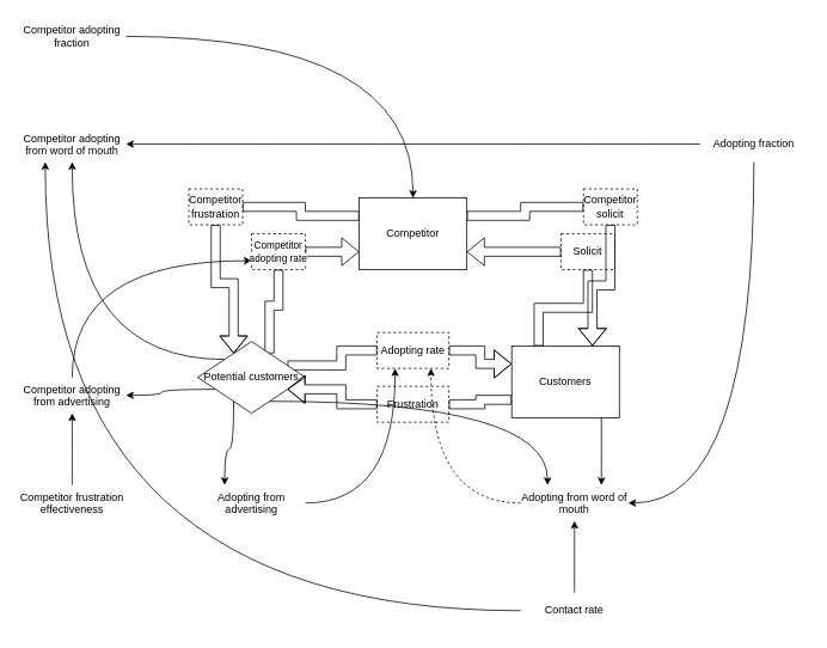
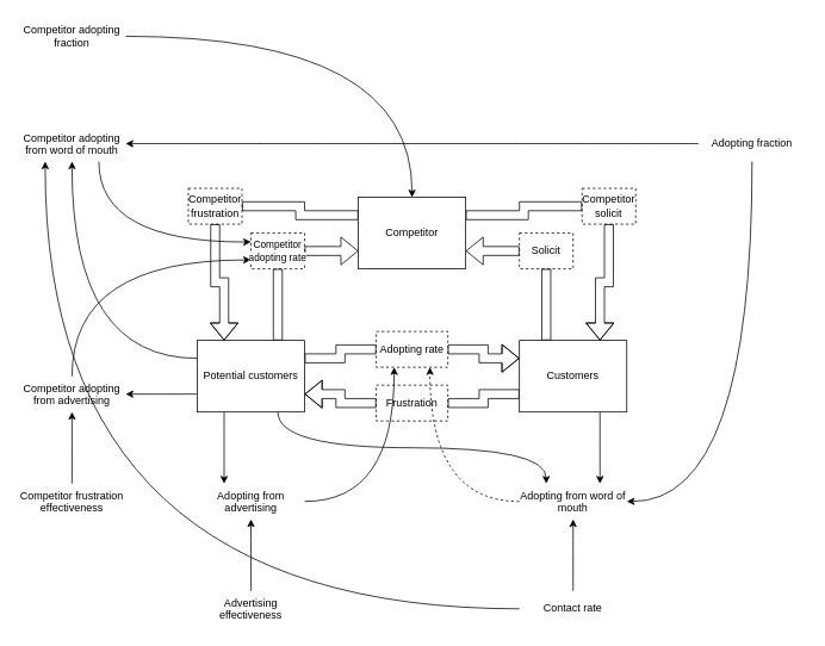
+ <mxCell id="32" style="edgeStyle=orthogonalEdgeStyle;curved=1;rounded=0;comic=0;orthogonalLoop=1;jettySize=auto;html=1;exitX=0.75;exitY=1;exitDx=0;exitDy=0;entryX=0;entryY=0.25;entryDx=0;entryDy=0;endArrow=classic;endFill=1;" edge="1" parent="1" source="33" target="47"><mxGeometry relative="1" as="geometry" /></mxCell>
- <mxCell id="45" value="Solicit" style="text;html=1;strokeColor=#000000;fillColor=none;align=center;verticalAlign=middle;whiteSpace=wrap;rounded=0;dashed=1;" vertex="1" parent="1"><mxGeometry x="625" y="260" width="60" height="40" as="geometry" /></mxCell>
+ <mxCell id="45" value="Solicit" style="text;html=1;strokeColor=#000000;fillColor=none;align=center;verticalAlign=middle;whiteSpace=wrap;rounded=0;dashed=1;" vertex="1" parent="1"><mxGeometry x="580" y="260" width="60" height="40" as="geometry" /></mxCell>
- <mxCell id="8" value="Potential customers" style="rhombus;whiteSpace=wrap;html=1;" vertex="1" parent="1"><mxGeometry x="220" y="380" width="120" height="80" as="geometry" /></mxCell>
+ <mxCell id="8" value="Potential customers" style="rounded=0;whiteSpace=wrap;html=1;" vertex="1" parent="1"><mxGeometry x="220" y="380" width="120" height="80" as="geometry" /></mxCell>
- <mxCell id="12" value="Customers" style="rounded=0;whiteSpace=wrap;html=1;" vertex="1" parent="1"><mxGeometry x="570" y="385" width="120" height="80" as="geometry" /></mxCell>
+ <mxCell id="12" value="Customers" style="rounded=0;whiteSpace=wrap;html=1;" vertex="1" parent="1"><mxGeometry x="580" y="380" width="120" height="80" as="geometry" /></mxCell>
+ <mxCell id="21" style="edgeStyle=orthogonalEdgeStyle;curved=1;rounded=0;comic=0;orthogonalLoop=1;jettySize=auto;html=1;" edge="1" parent="1" source="22" target="24"><mxGeometry relative="1" as="geometry" /></mxCell>
+ <mxCell id="22" value="Advertising effectiveness" style="text;html=1;whiteSpace=wrap;align=center;" vertex="1" parent="1"><mxGeometry x="220" y="660" width="120" height="40" as="geometry" /></mxCell>
